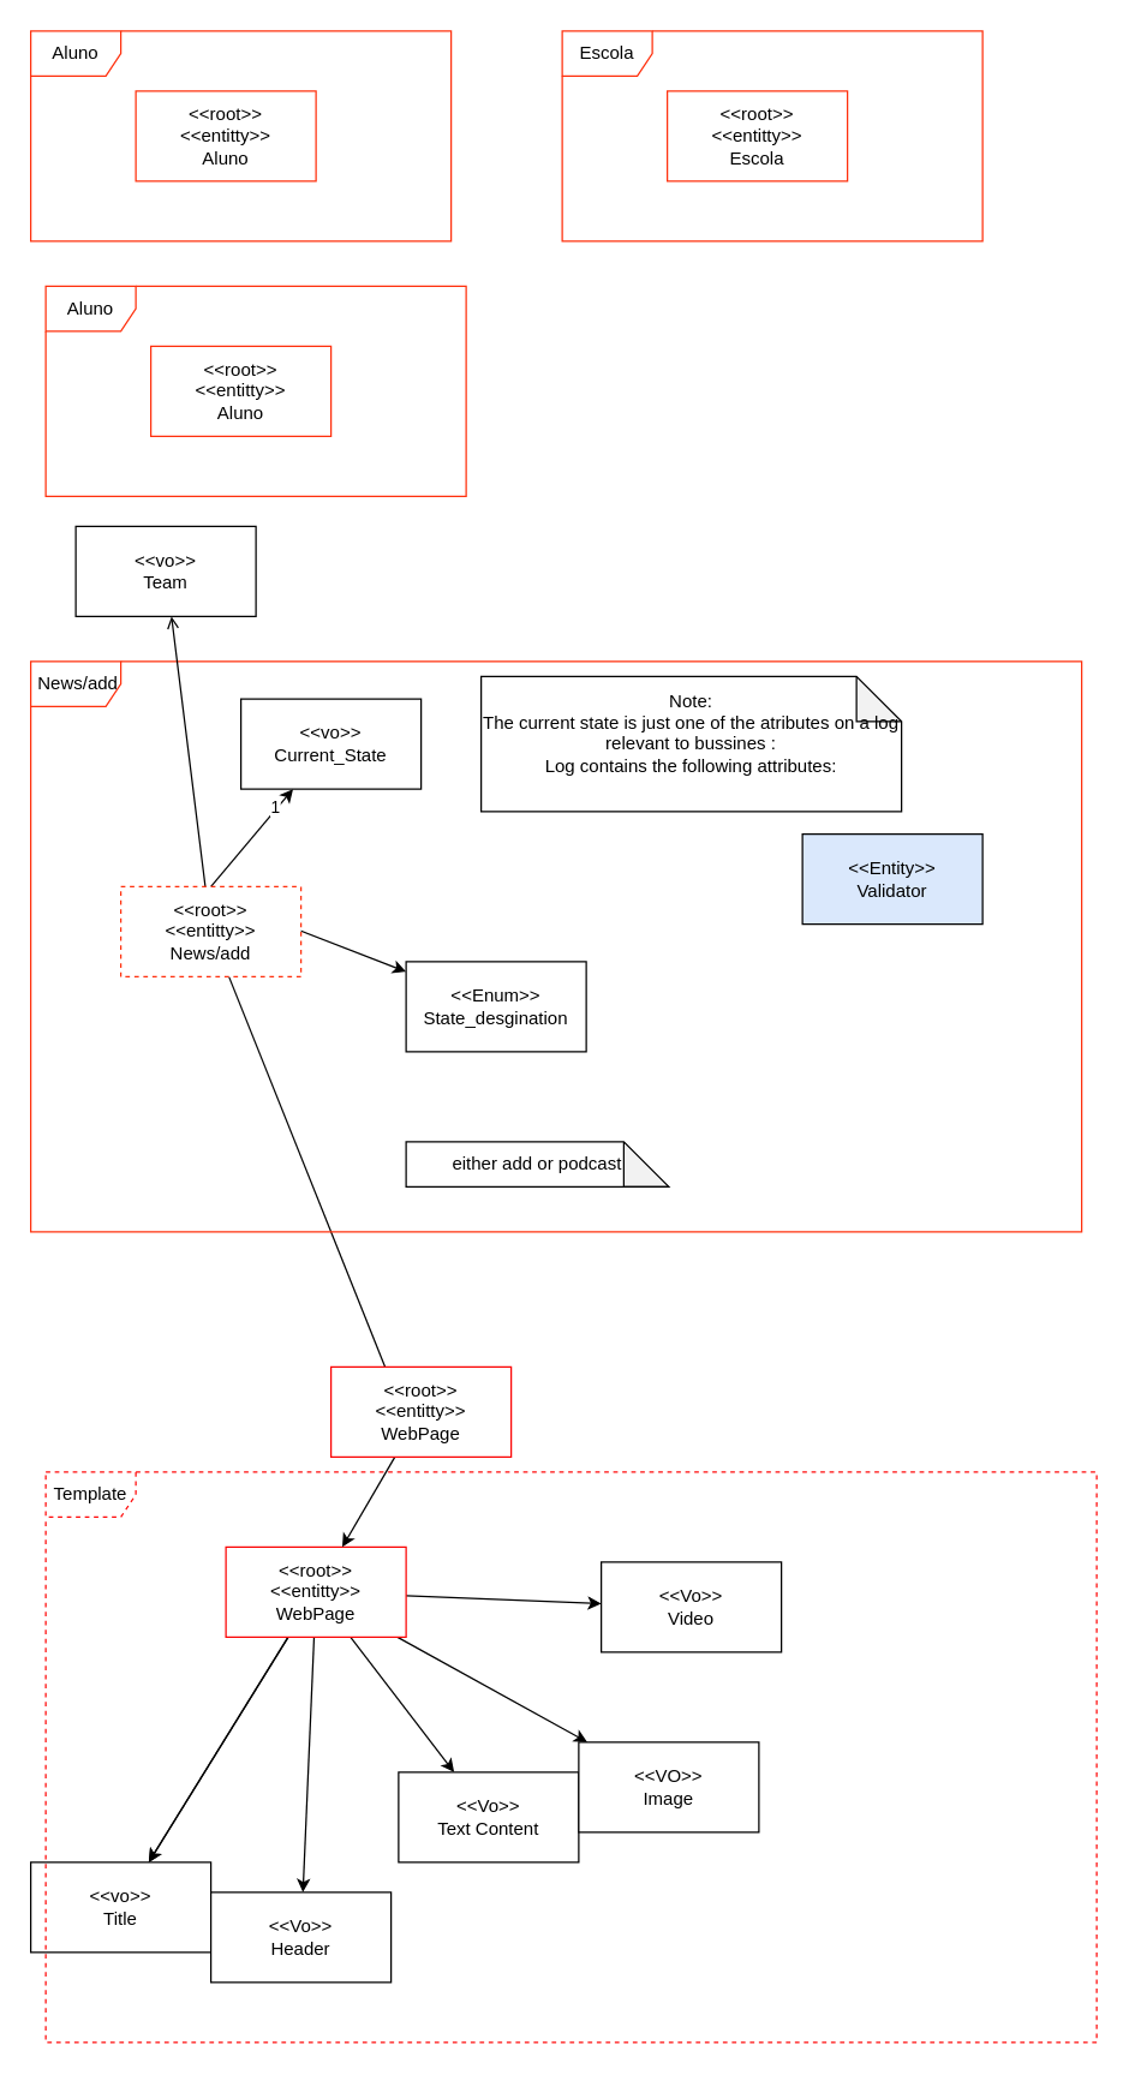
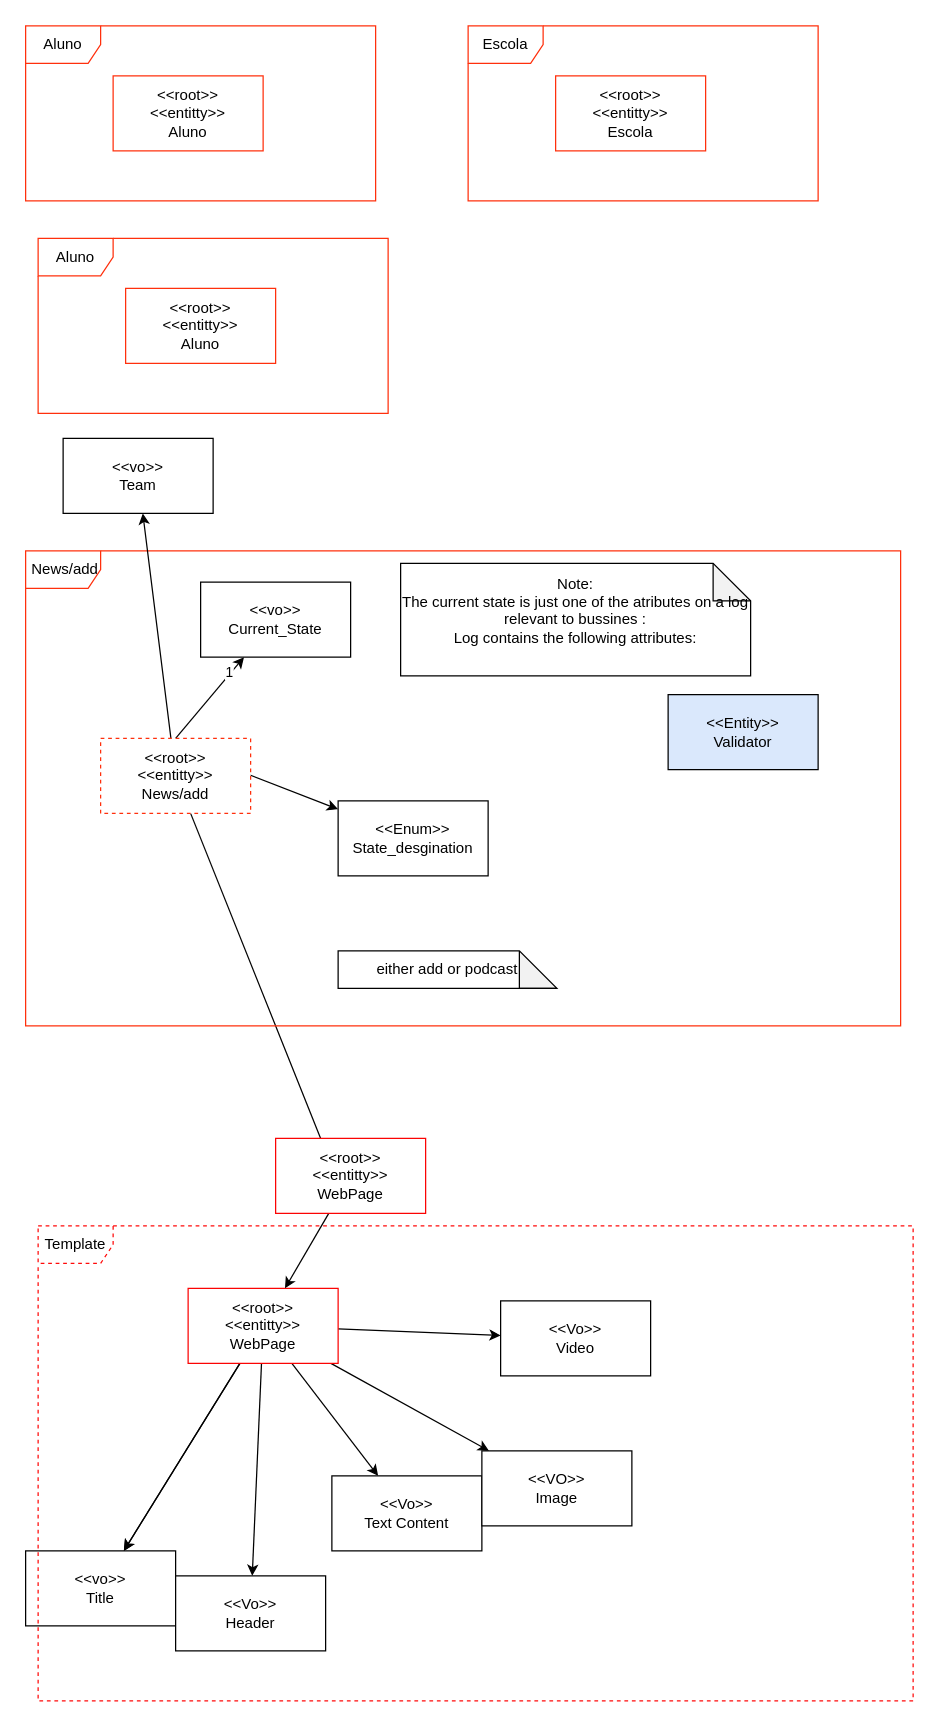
- <mxCell id="25" style="edgeStyle=none;html=1;endArrow=open;" edge="1" parent="1" source="26" target="33"><mxGeometry relative="1" as="geometry"><mxPoint x="60" y="410" as="targetPoint" /></mxGeometry></mxCell>
+ <mxCell id="25" style="edgeStyle=none;html=1;" edge="1" parent="1" source="26" target="33"><mxGeometry relative="1" as="geometry"><mxPoint x="60" y="410" as="targetPoint" /></mxGeometry></mxCell>
